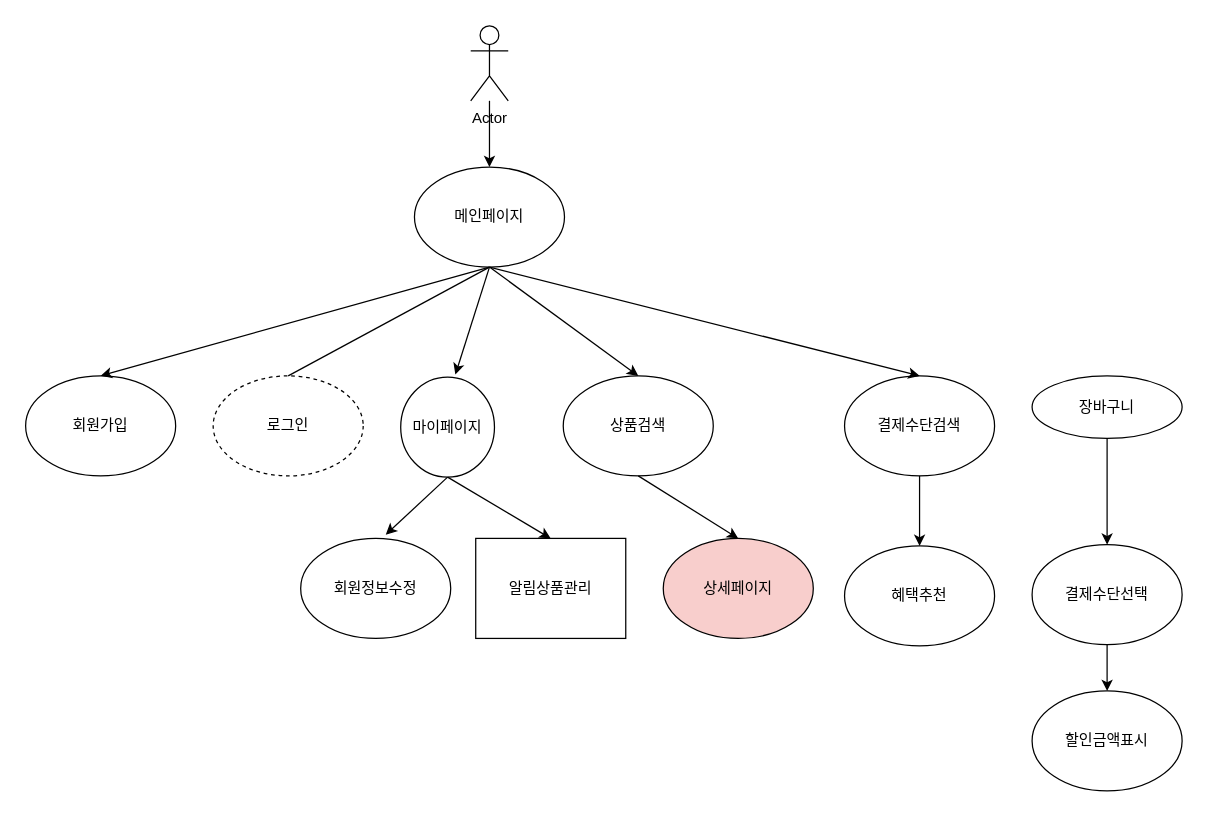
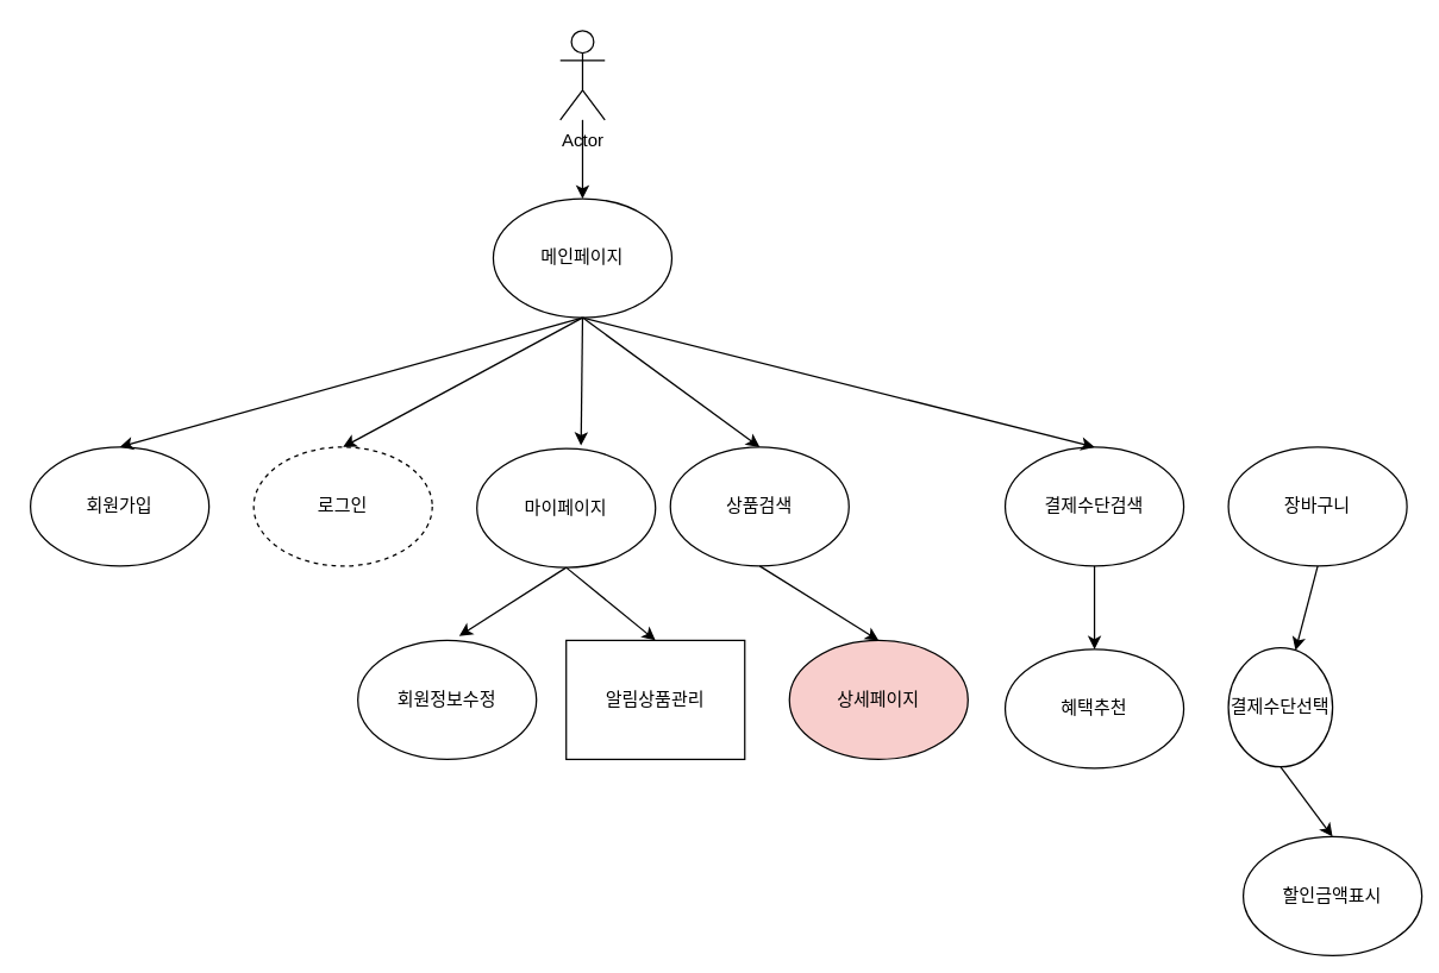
- <mxCell id="13" value="" style="endArrow=none;html=1;rounded=0;exitX=0.5;exitY=1;exitDx=0;exitDy=0;entryX=0.5;entryY=0;entryDx=0;entryDy=0;" edge="1" parent="1" source="2" target="4"><mxGeometry width="50" height="50" relative="1" as="geometry"><mxPoint x="530" y="240" as="sourcePoint" /><mxPoint x="580" y="190" as="targetPoint" /></mxGeometry></mxCell>
+ <mxCell id="13" value="" style="endArrow=classic;html=1;rounded=0;exitX=0.5;exitY=1;exitDx=0;exitDy=0;entryX=0.5;entryY=0;entryDx=0;entryDy=0;" edge="1" parent="1" source="2" target="4"><mxGeometry width="50" height="50" relative="1" as="geometry"><mxPoint x="530" y="240" as="sourcePoint" /><mxPoint x="580" y="190" as="targetPoint" /></mxGeometry></mxCell>
- <mxCell id="8" value="장바구니" style="ellipse;whiteSpace=wrap;html=1;" vertex="1" parent="1"><mxGeometry x="825" y="300" width="120" height="50" as="geometry" /></mxCell>
+ <mxCell id="8" value="장바구니" style="ellipse;whiteSpace=wrap;html=1;" vertex="1" parent="1"><mxGeometry x="825" y="300" width="120" height="80" as="geometry" /></mxCell>
- <mxCell id="9" value="마이페이지" style="ellipse;whiteSpace=wrap;html=1;" vertex="1" parent="1"><mxGeometry x="320" y="301" width="75" height="80" as="geometry" /></mxCell>
+ <mxCell id="9" value="마이페이지" style="ellipse;whiteSpace=wrap;html=1;" vertex="1" parent="1"><mxGeometry x="320" y="301" width="120" height="80" as="geometry" /></mxCell>
- <mxCell id="20" value="결제수단선택" style="ellipse;whiteSpace=wrap;html=1;" vertex="1" parent="1"><mxGeometry x="825" y="435" width="120" height="80" as="geometry" /></mxCell>
+ <mxCell id="20" value="결제수단선택" style="ellipse;whiteSpace=wrap;html=1;" vertex="1" parent="1"><mxGeometry x="825" y="435" width="70" height="80" as="geometry" /></mxCell>
- <mxCell id="21" value="할인금액표시" style="ellipse;whiteSpace=wrap;html=1;" vertex="1" parent="1"><mxGeometry x="825" y="552" width="120" height="80" as="geometry" /></mxCell>
+ <mxCell id="21" value="할인금액표시" style="ellipse;whiteSpace=wrap;html=1;" vertex="1" parent="1"><mxGeometry x="835" y="562" width="120" height="80" as="geometry" /></mxCell>
